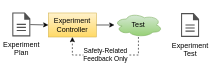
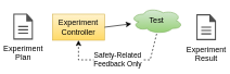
- <mxCell id="4" value="" style="endArrow=classic;html=1;rounded=0;entryX=0;entryY=0.5;entryDx=0;entryDy=0;" parent="1" source="2" target="3" edge="1"><mxGeometry width="50" height="50" relative="1" as="geometry"><mxPoint x="0" y="41" as="sourcePoint" /><mxPoint x="270" y="131" as="targetPoint" /></mxGeometry></mxCell>
- <mxCell id="6" value="Test" style="ellipse;shape=cloud;whiteSpace=wrap;html=1;fillColor=#d5e8d4;gradientColor=#97d077;strokeColor=#82b366;" parent="1" vertex="1"><mxGeometry x="190" y="21" width="80" height="40" as="geometry" /></mxCell>
+ <mxCell id="6" value="Test" style="ellipse;shape=cloud;whiteSpace=wrap;html=1;fillColor=#d5e8d4;gradientColor=#97d077;strokeColor=#82b366;" parent="1" vertex="1"><mxGeometry x="200" y="11" width="80" height="40" as="geometry" /></mxCell>
- <mxCell id="8" value="Experiment&lt;br&gt;Test" style="sketch=0;pointerEvents=1;shadow=0;dashed=0;html=1;strokeColor=none;fillColor=#505050;labelPosition=center;verticalLabelPosition=bottom;verticalAlign=top;outlineConnect=0;align=center;shape=mxgraph.office.concepts.document;" parent="1" vertex="1"><mxGeometry x="301" y="21" width="30" height="40" as="geometry" /></mxCell>
+ <mxCell id="8" value="Experiment&lt;br&gt;Result" style="sketch=0;pointerEvents=1;shadow=0;dashed=0;html=1;strokeColor=none;fillColor=#505050;labelPosition=center;verticalLabelPosition=bottom;verticalAlign=top;outlineConnect=0;align=center;shape=mxgraph.office.concepts.document;" parent="1" vertex="1"><mxGeometry x="301" y="21" width="30" height="40" as="geometry" /></mxCell>
